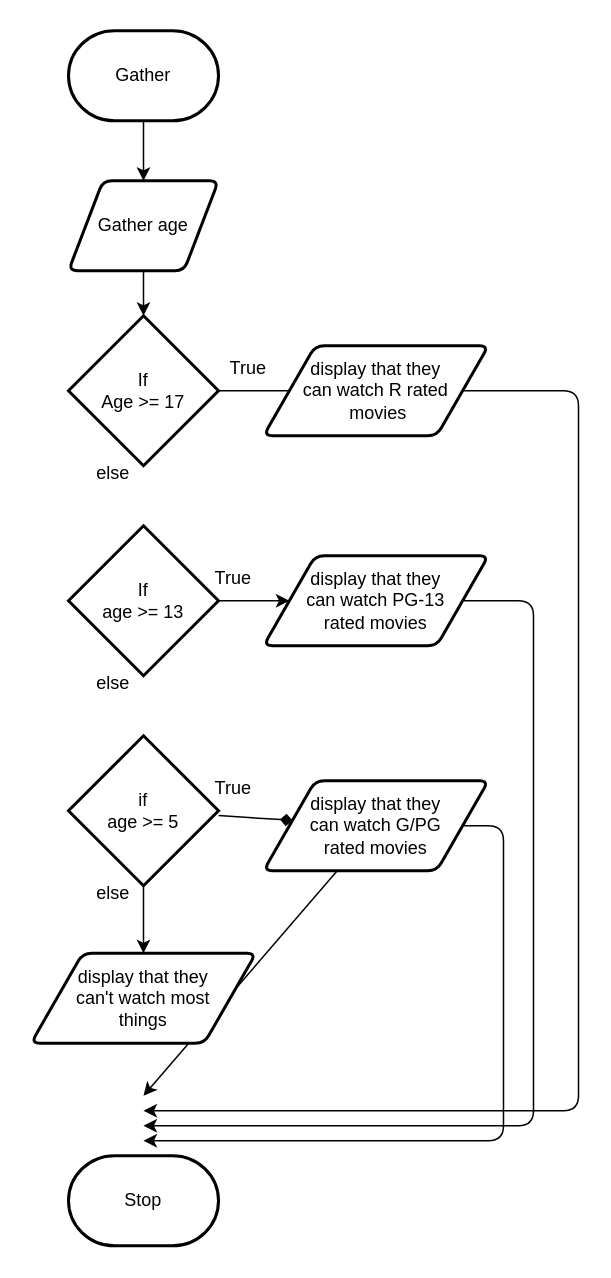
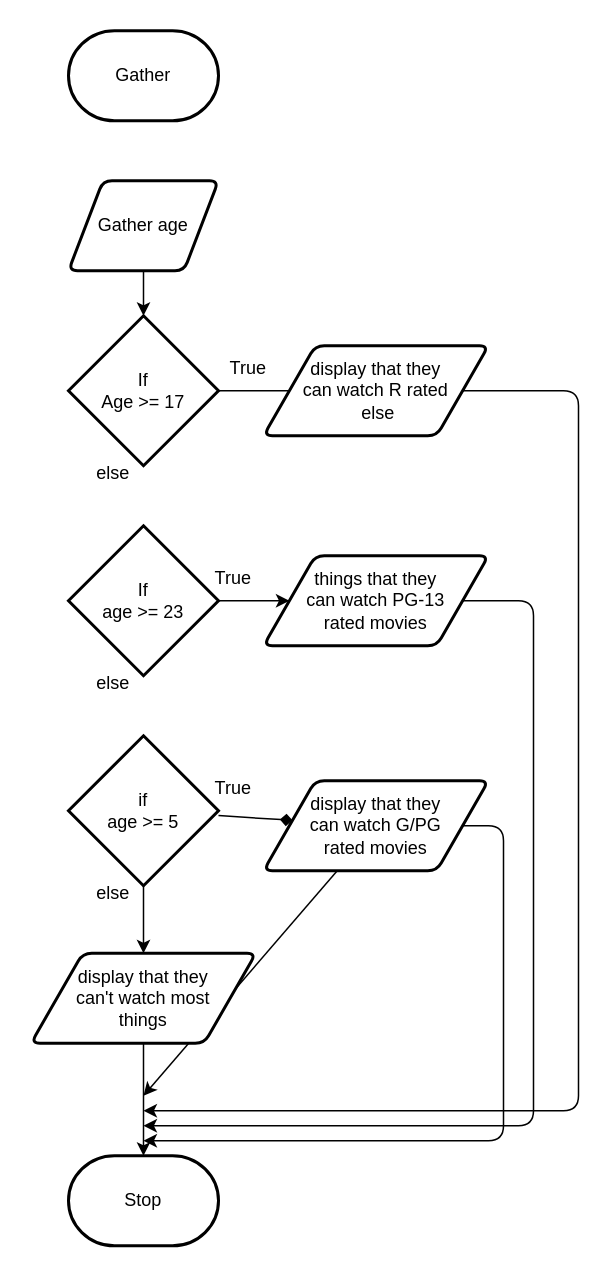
- <mxCell id="2" style="edgeStyle=none;html=1;" edge="1" parent="1" source="3" target="6"><mxGeometry relative="1" as="geometry" /></mxCell>
- <mxCell id="15" value="display that they&lt;br&gt;can watch R rated&lt;br&gt;&amp;nbsp;movies" style="shape=parallelogram;html=1;strokeWidth=2;perimeter=parallelogramPerimeter;whiteSpace=wrap;rounded=1;arcSize=12;size=0.23;" vertex="1" parent="1"><mxGeometry x="175" y="230" width="150" height="60" as="geometry" /></mxCell>
+ <mxCell id="15" value="display that they&lt;br&gt;can watch R rated&lt;br&gt;&amp;nbsp;else" style="shape=parallelogram;html=1;strokeWidth=2;perimeter=parallelogramPerimeter;whiteSpace=wrap;rounded=1;arcSize=12;size=0.23;" vertex="1" parent="1"><mxGeometry x="175" y="230" width="150" height="60" as="geometry" /></mxCell>
- <mxCell id="10" value="If&lt;br&gt;age &amp;gt;= 13" style="strokeWidth=2;html=1;shape=mxgraph.flowchart.decision;whiteSpace=wrap;" vertex="1" parent="1"><mxGeometry x="45" y="350" width="100" height="100" as="geometry" /></mxCell>
+ <mxCell id="10" value="If&lt;br&gt;age &amp;gt;= 23" style="strokeWidth=2;html=1;shape=mxgraph.flowchart.decision;whiteSpace=wrap;" vertex="1" parent="1"><mxGeometry x="45" y="350" width="100" height="100" as="geometry" /></mxCell>
- <mxCell id="17" value="display that they&lt;br&gt;can watch PG-13 &lt;br&gt;rated movies" style="shape=parallelogram;html=1;strokeWidth=2;perimeter=parallelogramPerimeter;whiteSpace=wrap;rounded=1;arcSize=12;size=0.23;" vertex="1" parent="1"><mxGeometry x="175" y="370" width="150" height="60" as="geometry" /></mxCell>
+ <mxCell id="17" value="things that they&lt;br&gt;can watch PG-13 &lt;br&gt;rated movies" style="shape=parallelogram;html=1;strokeWidth=2;perimeter=parallelogramPerimeter;whiteSpace=wrap;rounded=1;arcSize=12;size=0.23;" vertex="1" parent="1"><mxGeometry x="175" y="370" width="150" height="60" as="geometry" /></mxCell>
+ <mxCell id="21" style="edgeStyle=none;html=1;" edge="1" parent="1" source="22" target="4"><mxGeometry relative="1" as="geometry" /></mxCell>
